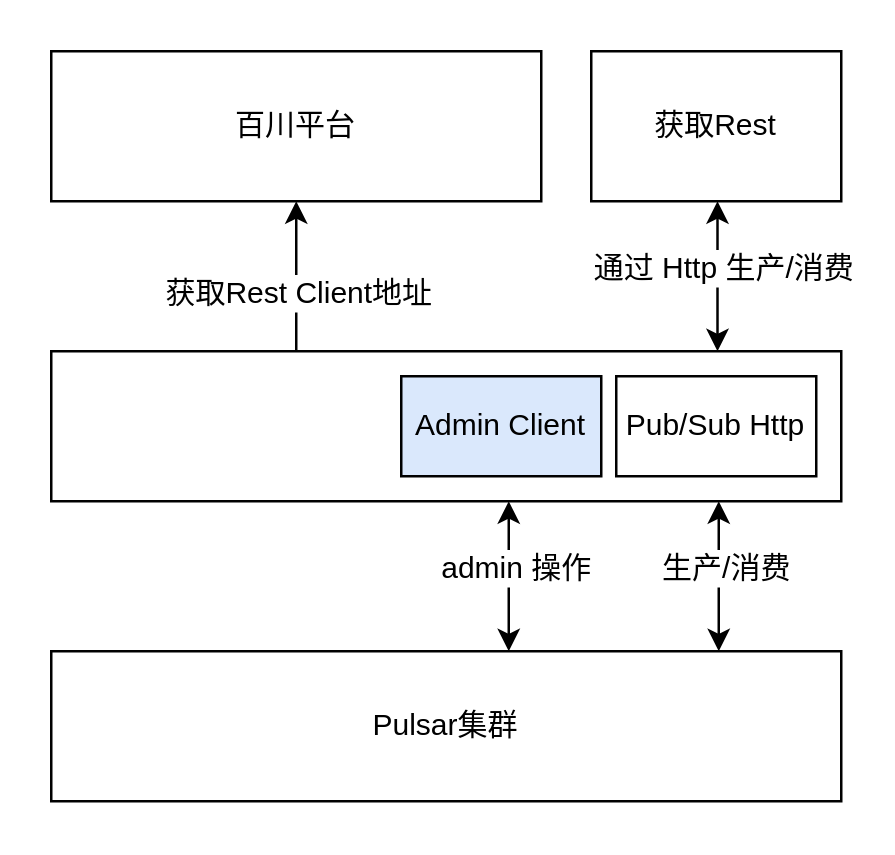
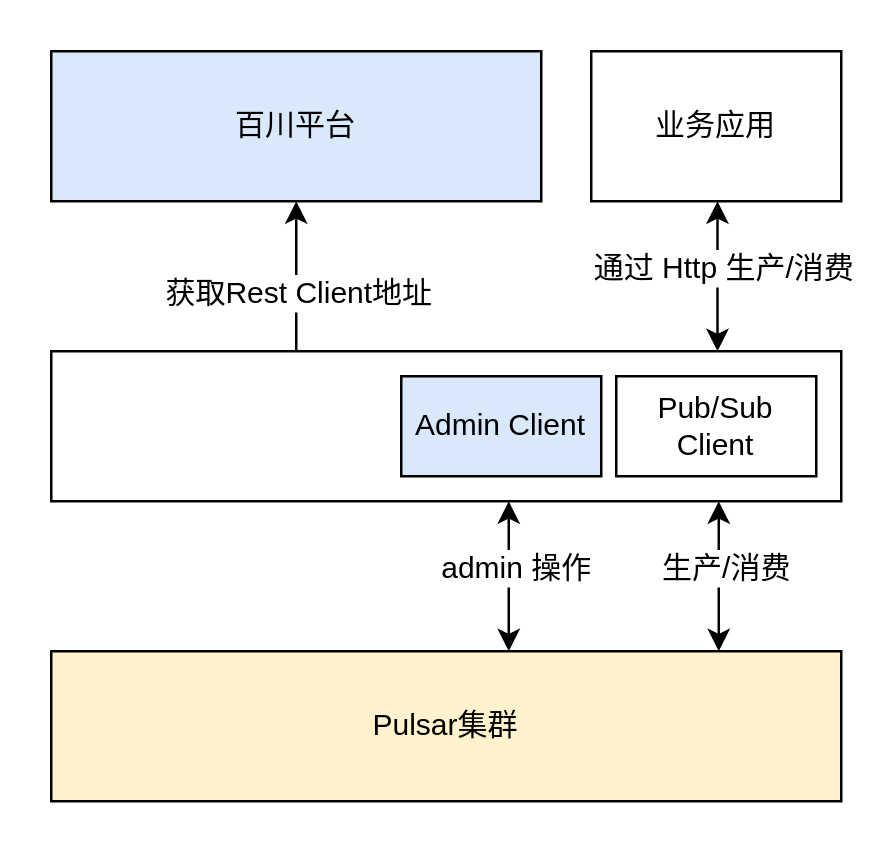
- <mxCell id="10" value="百川平台" style="rounded=0;whiteSpace=wrap;html=1;" vertex="1" parent="1"><mxGeometry x="20" y="20" width="196" height="60" as="geometry" /></mxCell>
+ <mxCell id="10" value="百川平台" style="rounded=0;whiteSpace=wrap;html=1;fillColor=#dae8fc;" vertex="1" parent="1"><mxGeometry x="20" y="20" width="196" height="60" as="geometry" /></mxCell>
- <mxCell id="13" value="获取Rest" style="rounded=0;whiteSpace=wrap;html=1;fontSize=12;" vertex="1" parent="1"><mxGeometry x="236" y="20" width="100" height="60" as="geometry" /></mxCell>
+ <mxCell id="13" value="业务应用" style="rounded=0;whiteSpace=wrap;html=1;fontSize=12;" vertex="1" parent="1"><mxGeometry x="236" y="20" width="100" height="60" as="geometry" /></mxCell>
- <mxCell id="5" value="Pub/Sub Http" style="rounded=0;whiteSpace=wrap;html=1;" vertex="1" parent="1"><mxGeometry x="246" y="150" width="80" height="40" as="geometry" /></mxCell>
+ <mxCell id="5" value="Pub/Sub Client" style="rounded=0;whiteSpace=wrap;html=1;" vertex="1" parent="1"><mxGeometry x="246" y="150" width="80" height="40" as="geometry" /></mxCell>
- <mxCell id="2" value="Pulsar集群" style="rounded=0;whiteSpace=wrap;html=1;" vertex="1" parent="1"><mxGeometry x="20" y="260" width="316" height="60" as="geometry" /></mxCell>
+ <mxCell id="2" value="Pulsar集群" style="rounded=0;whiteSpace=wrap;html=1;fillColor=#fff2cc;" vertex="1" parent="1"><mxGeometry x="20" y="260" width="316" height="60" as="geometry" /></mxCell>
